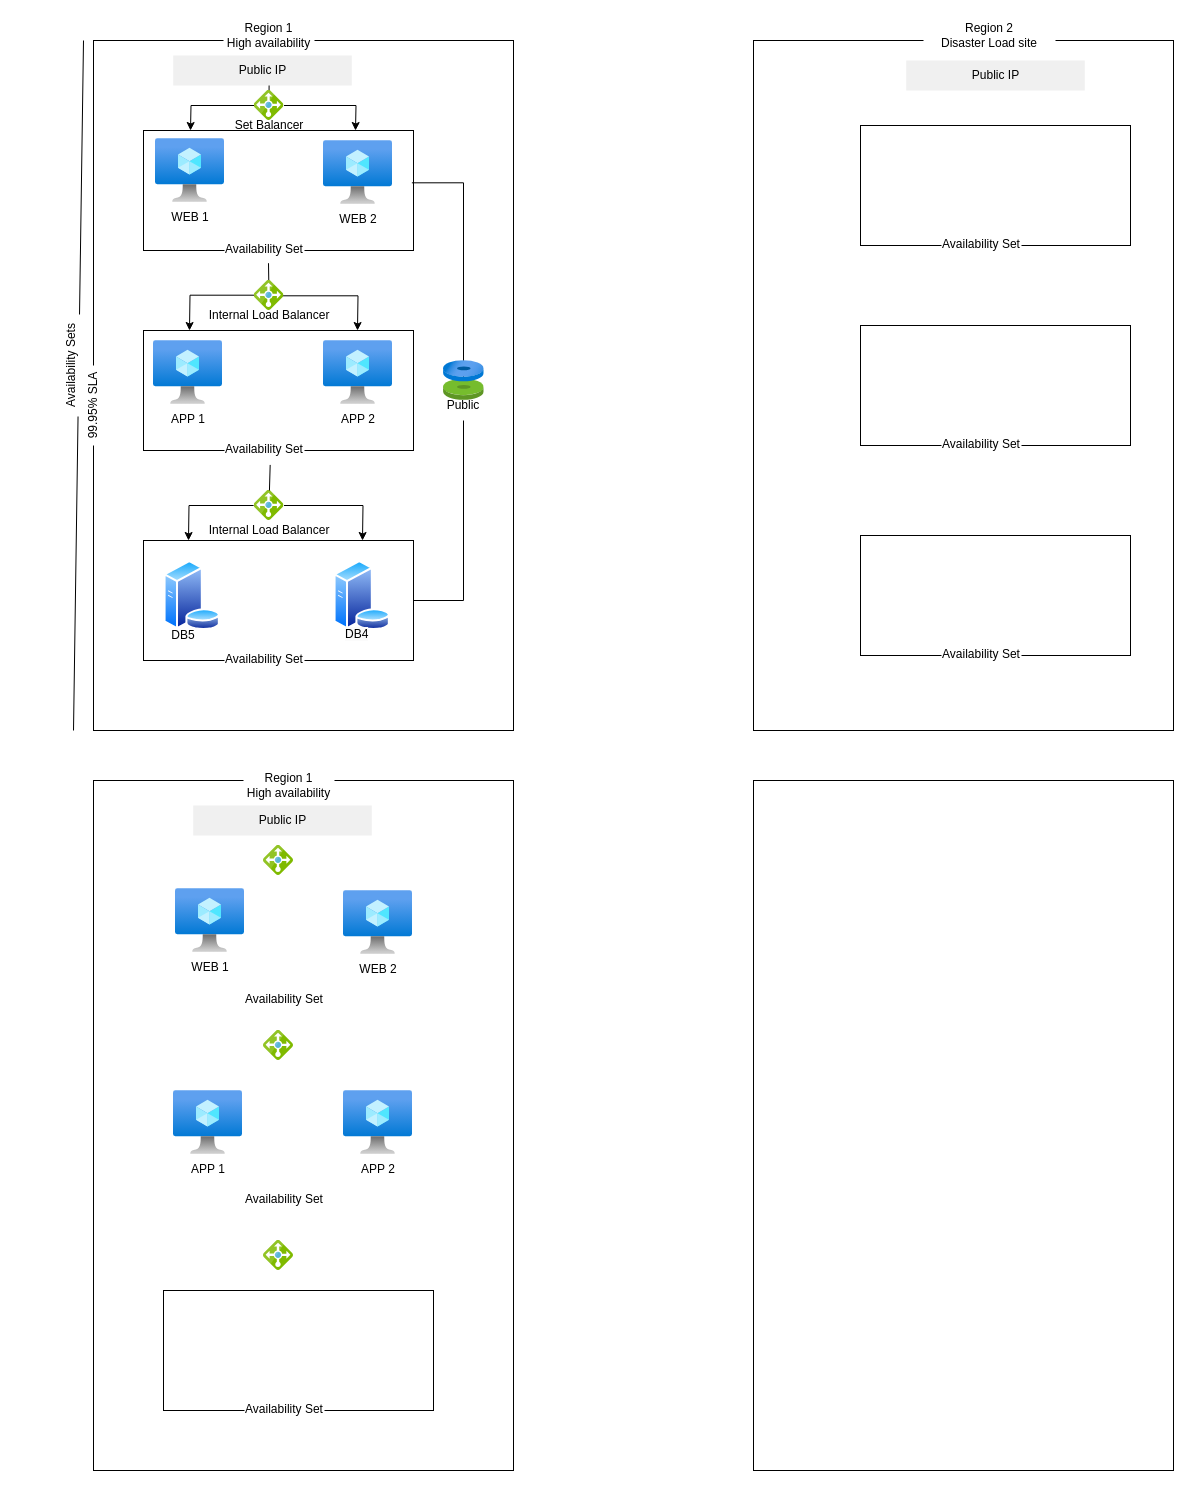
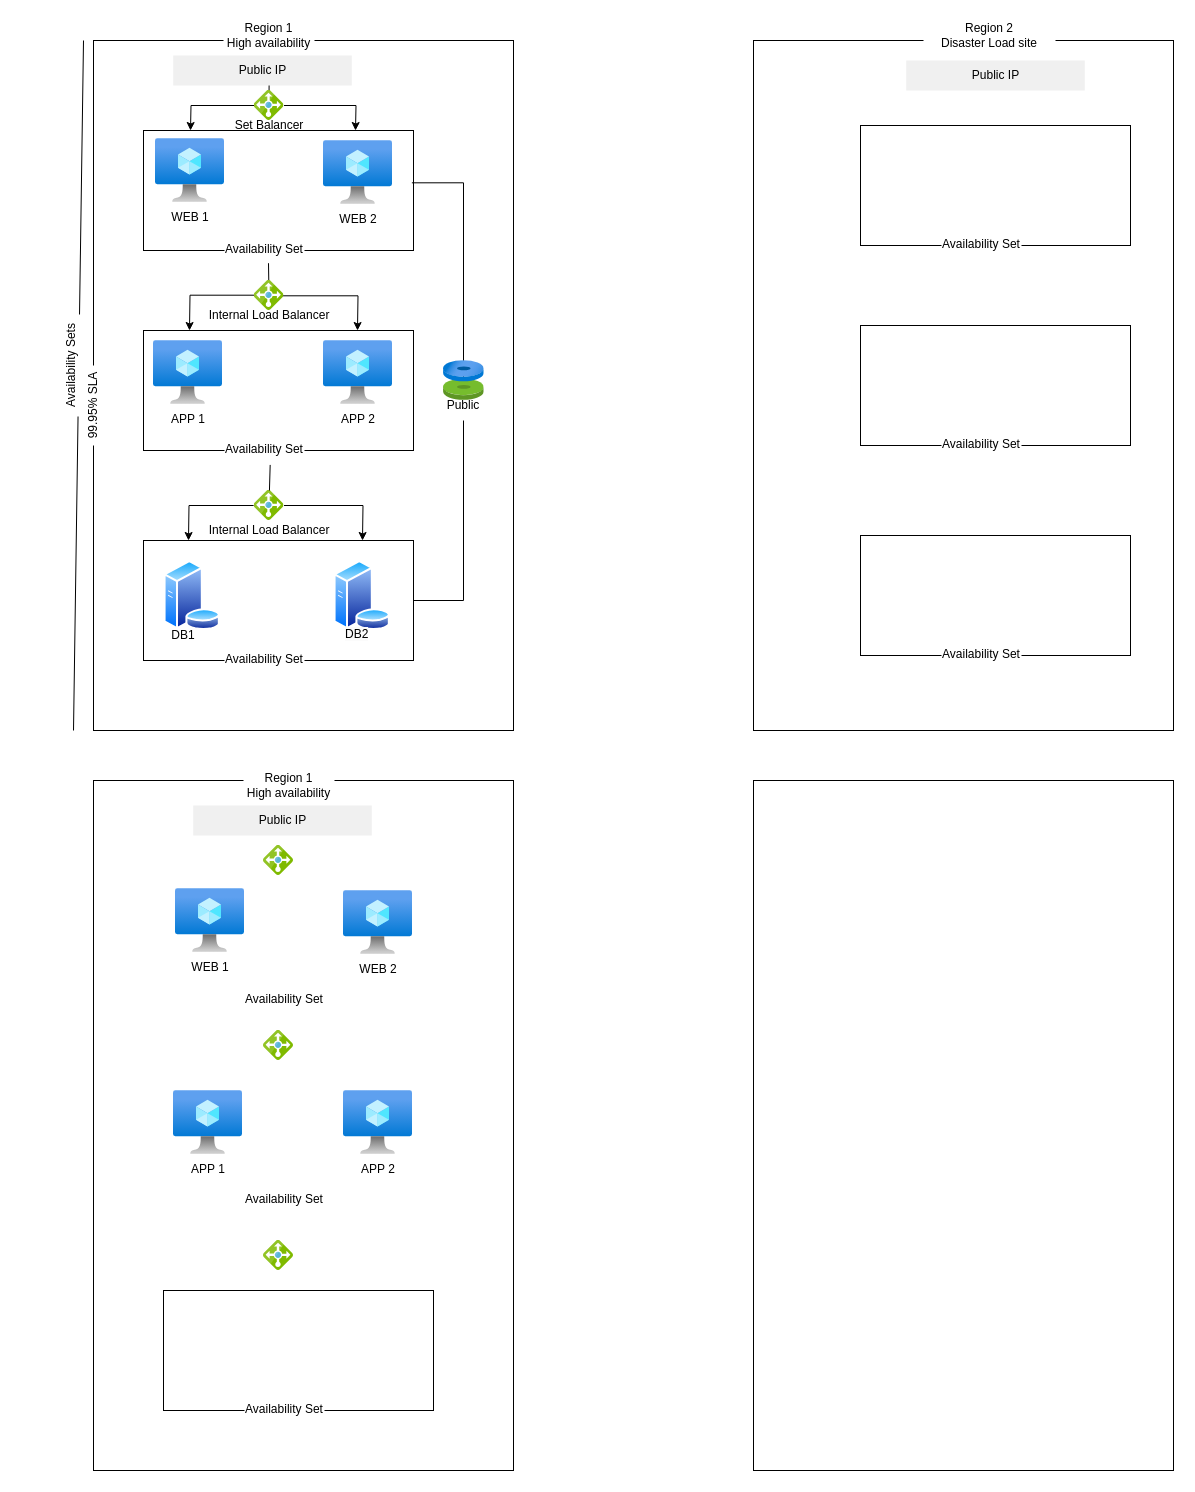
- <mxCell id="45" value="&lt;span style=&quot;color: rgb(0, 0, 0); font-family: Helvetica; font-size: 12px; font-style: normal; font-variant-ligatures: normal; font-variant-caps: normal; font-weight: 400; letter-spacing: normal; orphans: 2; text-align: center; text-indent: 0px; text-transform: none; widows: 2; word-spacing: 0px; -webkit-text-stroke-width: 0px; background-color: rgb(251, 251, 251); text-decoration-thickness: initial; text-decoration-style: initial; text-decoration-color: initial; float: none; display: inline !important;&quot;&gt;DB4&lt;/span&gt;" style="text;whiteSpace=wrap;html=1;" vertex="1" parent="39"><mxGeometry x="200" y="80" width="60" height="40" as="geometry" /></mxCell>
+ <mxCell id="45" value="&lt;span style=&quot;color: rgb(0, 0, 0); font-family: Helvetica; font-size: 12px; font-style: normal; font-variant-ligatures: normal; font-variant-caps: normal; font-weight: 400; letter-spacing: normal; orphans: 2; text-align: center; text-indent: 0px; text-transform: none; widows: 2; word-spacing: 0px; -webkit-text-stroke-width: 0px; background-color: rgb(251, 251, 251); text-decoration-thickness: initial; text-decoration-style: initial; text-decoration-color: initial; float: none; display: inline !important;&quot;&gt;DB2&lt;/span&gt;" style="text;whiteSpace=wrap;html=1;" vertex="1" parent="39"><mxGeometry x="200" y="80" width="60" height="40" as="geometry" /></mxCell>
- <mxCell id="44" value="DB5" style="text;html=1;strokeColor=none;fillColor=none;align=center;verticalAlign=middle;whiteSpace=wrap;rounded=0;" vertex="1" parent="39"><mxGeometry x="10" y="80" width="60" height="30" as="geometry" /></mxCell>
+ <mxCell id="44" value="DB1" style="text;html=1;strokeColor=none;fillColor=none;align=center;verticalAlign=middle;whiteSpace=wrap;rounded=0;" vertex="1" parent="39"><mxGeometry x="10" y="80" width="60" height="30" as="geometry" /></mxCell>
